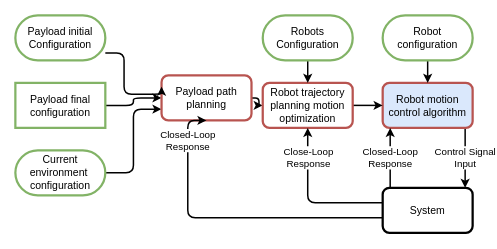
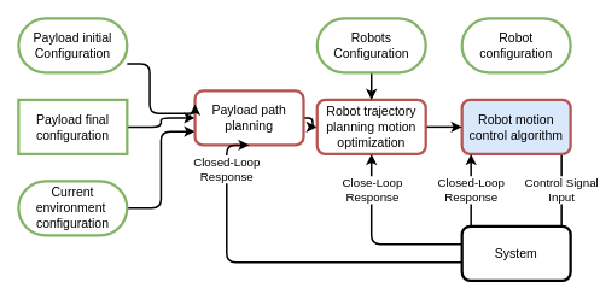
- <mxCell id="22" value="" style="edgeStyle=orthogonalEdgeStyle;html=1;strokeWidth=2;" parent="1" source="23" target="9" edge="1"><mxGeometry relative="1" as="geometry" /></mxCell>
- <mxCell id="8" value="&lt;font style=&quot;font-size: 13px;&quot;&gt;Control&amp;nbsp;Signal&lt;br&gt;Input&lt;/font&gt;" style="edgeStyle=orthogonalEdgeStyle;html=1;strokeWidth=2;" parent="1" source="9" target="17" edge="1"><mxGeometry relative="1" as="geometry"><Array as="points"><mxPoint x="620" y="230" /><mxPoint x="620" y="230" /></Array></mxGeometry></mxCell>
+ <mxCell id="8" value="&lt;font style=&quot;font-size: 13px;&quot;&gt;Control&amp;nbsp;Signal&lt;br&gt;Input&lt;/font&gt;" style="edgeStyle=orthogonalEdgeStyle;html=1;strokeWidth=2;endArrow=none;" parent="1" source="9" target="17" edge="1"><mxGeometry relative="1" as="geometry"><Array as="points"><mxPoint x="620" y="230" /><mxPoint x="620" y="230" /></Array></mxGeometry></mxCell>
